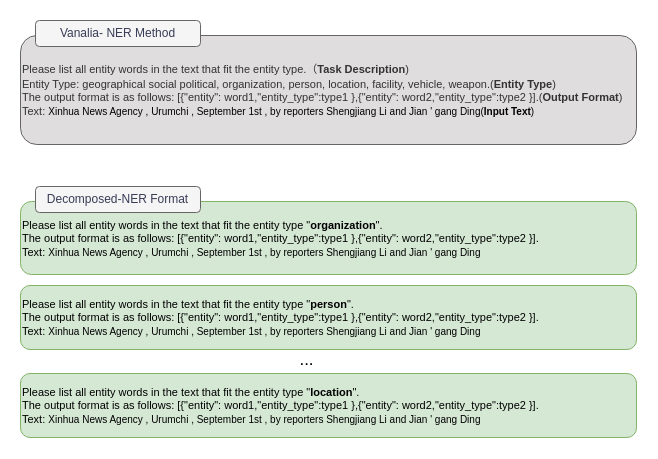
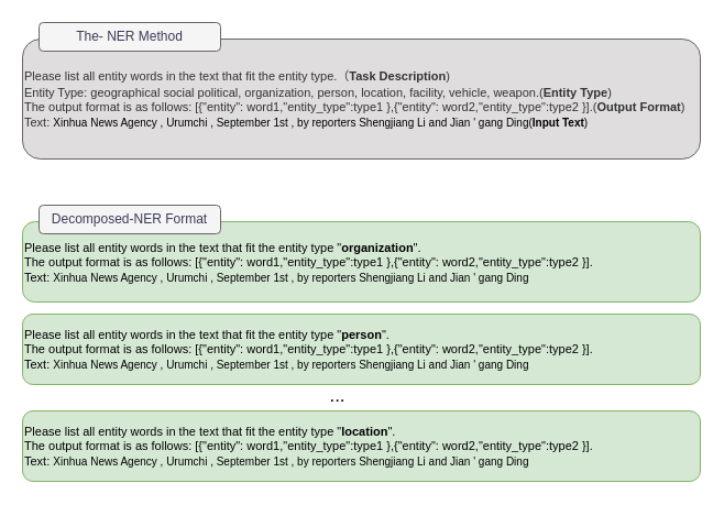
- <mxCell id="3" value="&lt;div style=&quot;text-align: left;&quot;&gt;&lt;font color=&quot;#393c56&quot;&gt;Vanalia- NER Method&lt;/font&gt;&lt;/div&gt;" style="rounded=1;whiteSpace=wrap;html=1;strokeColor=#666666;fontColor=#333333;fillColor=#f5f5f5;" vertex="1" parent="1"><mxGeometry x="35" y="20" width="165" height="26" as="geometry" /></mxCell>
+ <mxCell id="3" value="&lt;div style=&quot;text-align: left;&quot;&gt;&lt;font color=&quot;#393c56&quot;&gt;The- NER Method&lt;/font&gt;&lt;/div&gt;" style="rounded=1;whiteSpace=wrap;html=1;strokeColor=#666666;fontColor=#333333;fillColor=#f5f5f5;" vertex="1" parent="1"><mxGeometry x="35" y="20" width="165" height="26" as="geometry" /></mxCell>
